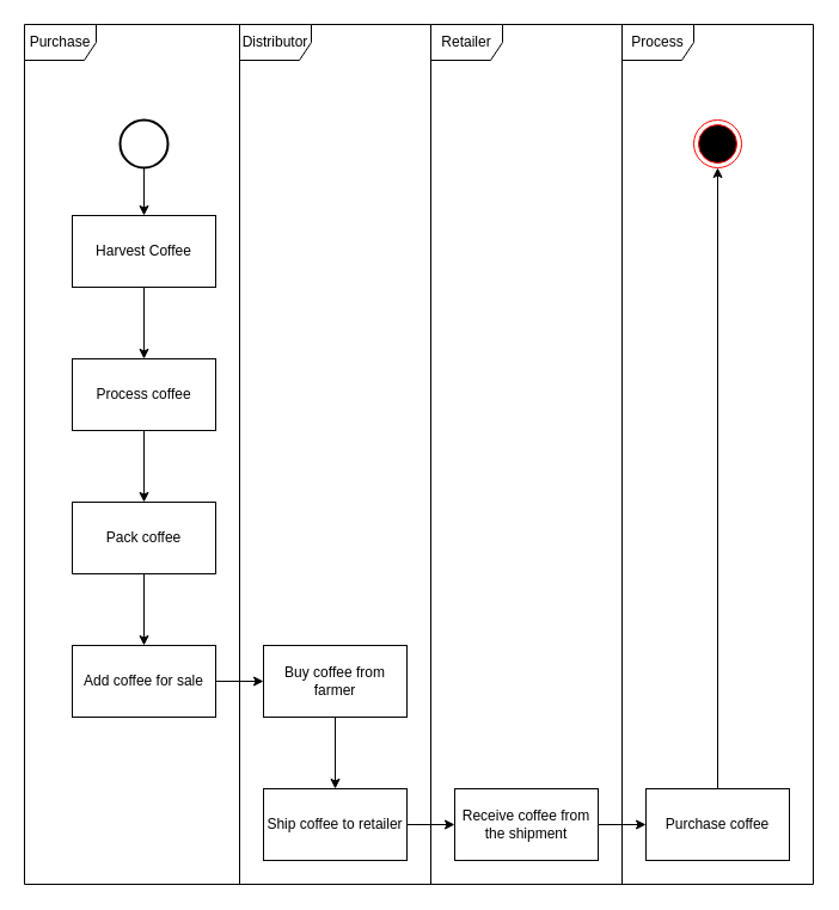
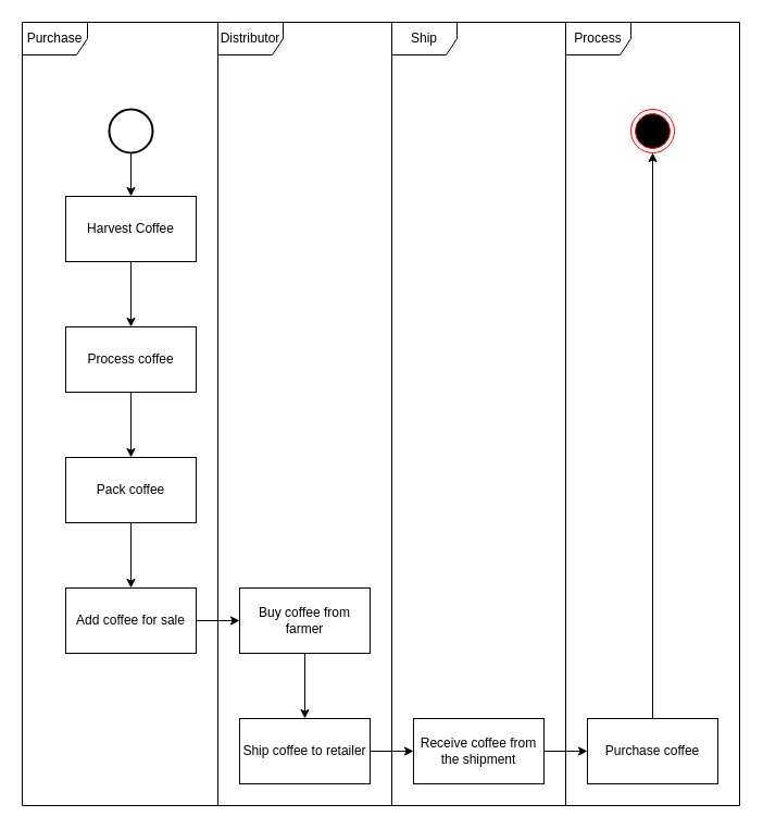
- <mxCell id="23" value="Retailer" style="shape=umlFrame;whiteSpace=wrap;html=1;" vertex="1" parent="1"><mxGeometry x="360" y="20" width="160" height="720" as="geometry" /></mxCell>
+ <mxCell id="23" value="Ship" style="shape=umlFrame;whiteSpace=wrap;html=1;" vertex="1" parent="1"><mxGeometry x="360" y="20" width="160" height="720" as="geometry" /></mxCell>
